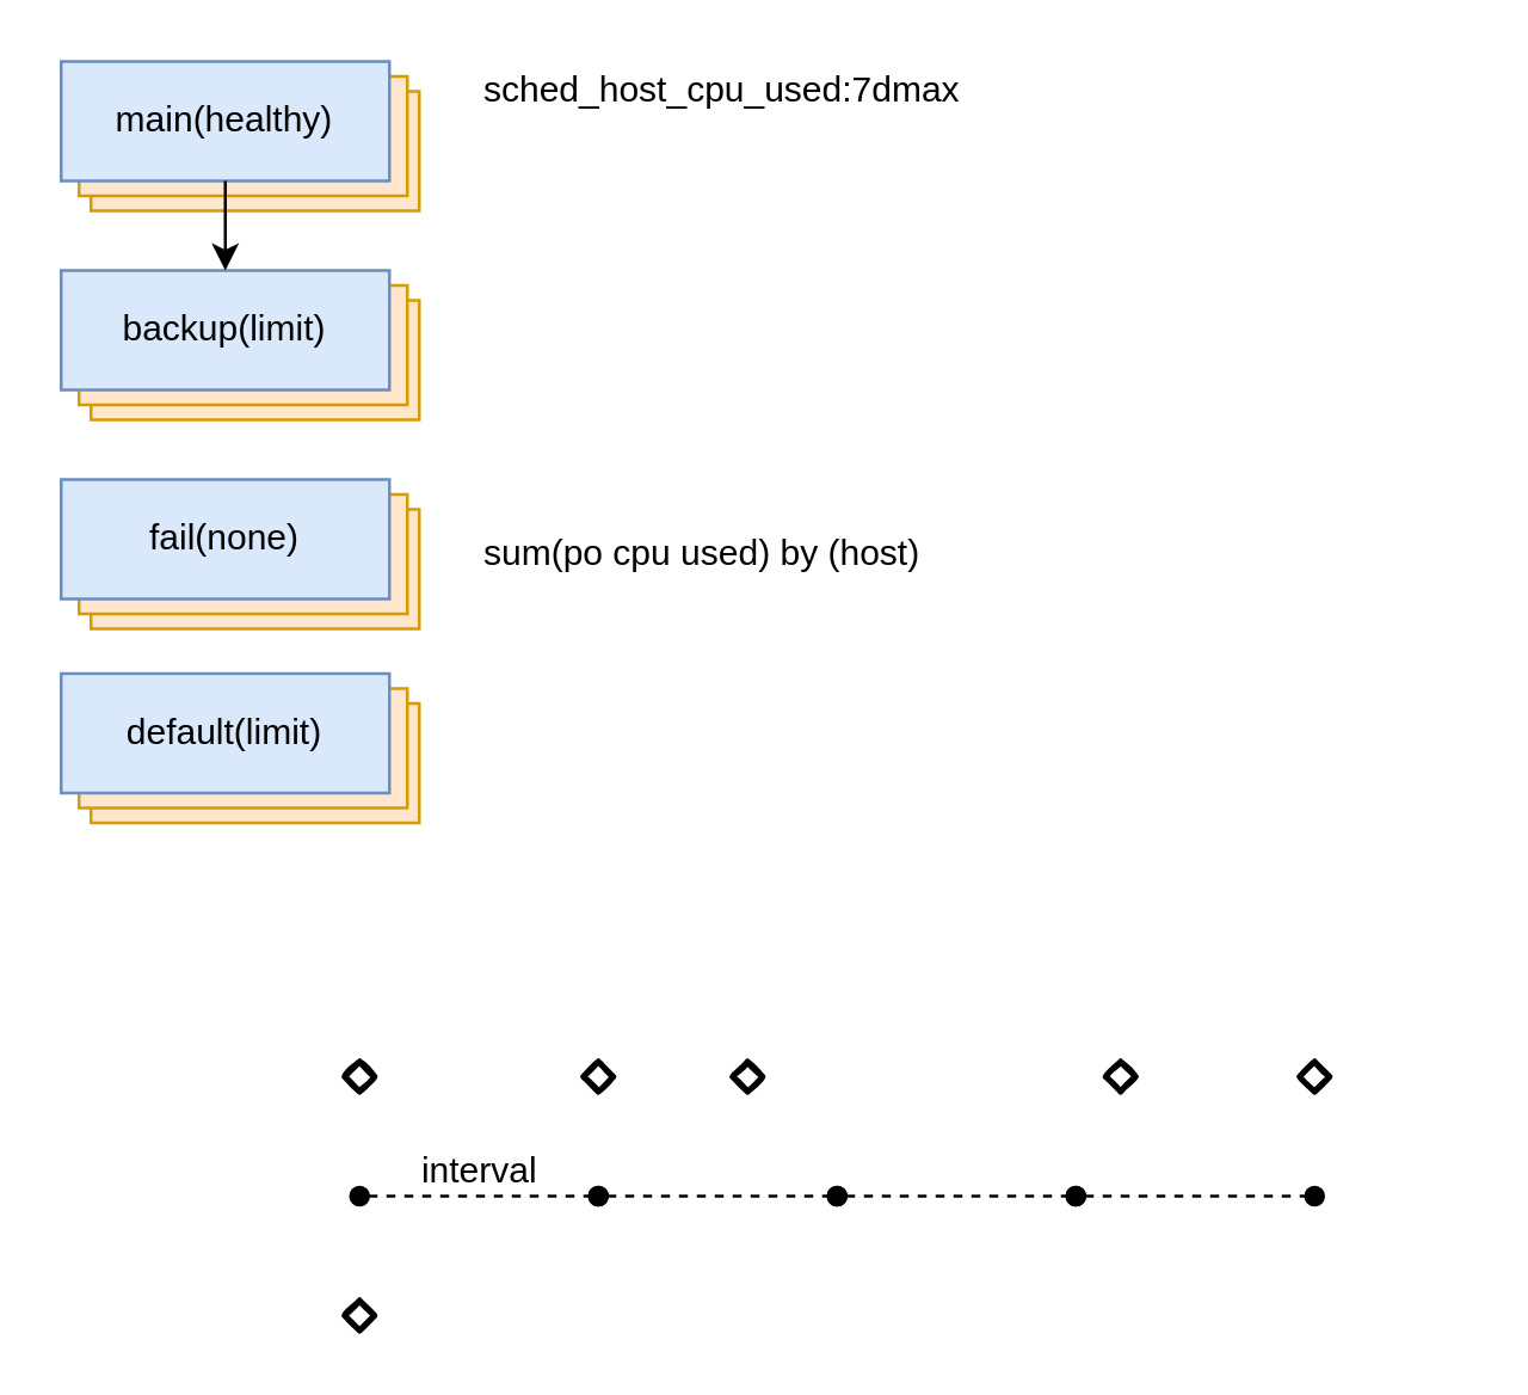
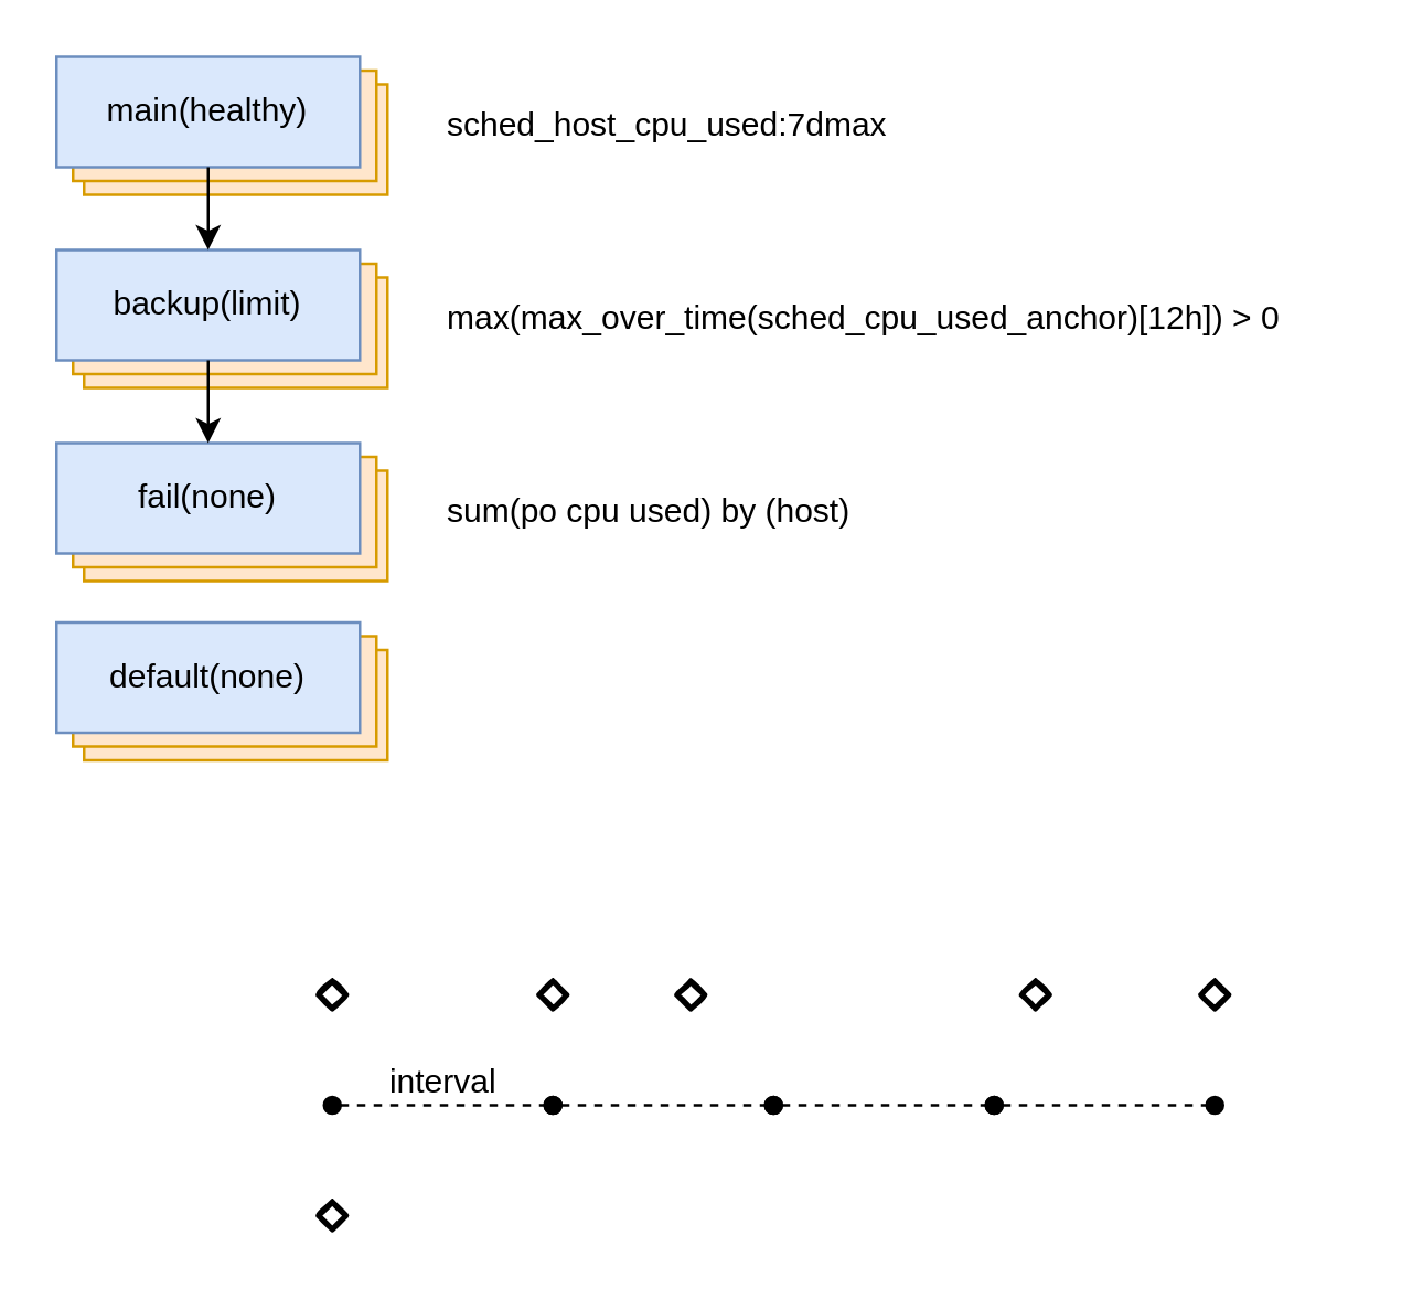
- <mxCell id="2" value="sched_host_cpu_used:7dmax" style="text;html=1;align=left;verticalAlign=middle;resizable=0;points=[];autosize=1;strokeColor=none;fillColor=none;" vertex="1" parent="1"><mxGeometry x="160" y="15" width="180" height="30" as="geometry" /></mxCell>
+ <mxCell id="2" value="sched_host_cpu_used:7dmax" style="text;html=1;align=left;verticalAlign=middle;resizable=0;points=[];autosize=1;strokeColor=none;fillColor=none;" vertex="1" parent="1"><mxGeometry x="160" y="30" width="180" height="30" as="geometry" /></mxCell>
+ <mxCell id="3" value="max(max_over_time(sched_cpu_used_anchor)[12h]) &amp;gt; 0" style="text;html=1;align=left;verticalAlign=middle;resizable=0;points=[];autosize=1;strokeColor=none;fillColor=none;" vertex="1" parent="1"><mxGeometry x="160" y="100" width="330" height="30" as="geometry" /></mxCell>
+ <mxCell id="21" value="" style="edgeStyle=orthogonalEdgeStyle;rounded=0;orthogonalLoop=1;jettySize=auto;html=1;" edge="1" parent="1" source="20" target="12"><mxGeometry relative="1" as="geometry" /></mxCell>
- <mxCell id="16" value="default(limit)" style="rounded=0;whiteSpace=wrap;html=1;fillColor=#dae8fc;strokeColor=#6c8ebf;movable=1;resizable=1;rotatable=1;deletable=1;editable=1;locked=0;connectable=1;" vertex="1" parent="13"><mxGeometry width="110" height="40" as="geometry" /></mxCell>
+ <mxCell id="16" value="default(none)" style="rounded=0;whiteSpace=wrap;html=1;fillColor=#dae8fc;strokeColor=#6c8ebf;movable=1;resizable=1;rotatable=1;deletable=1;editable=1;locked=0;connectable=1;" vertex="1" parent="13"><mxGeometry width="110" height="40" as="geometry" /></mxCell>
